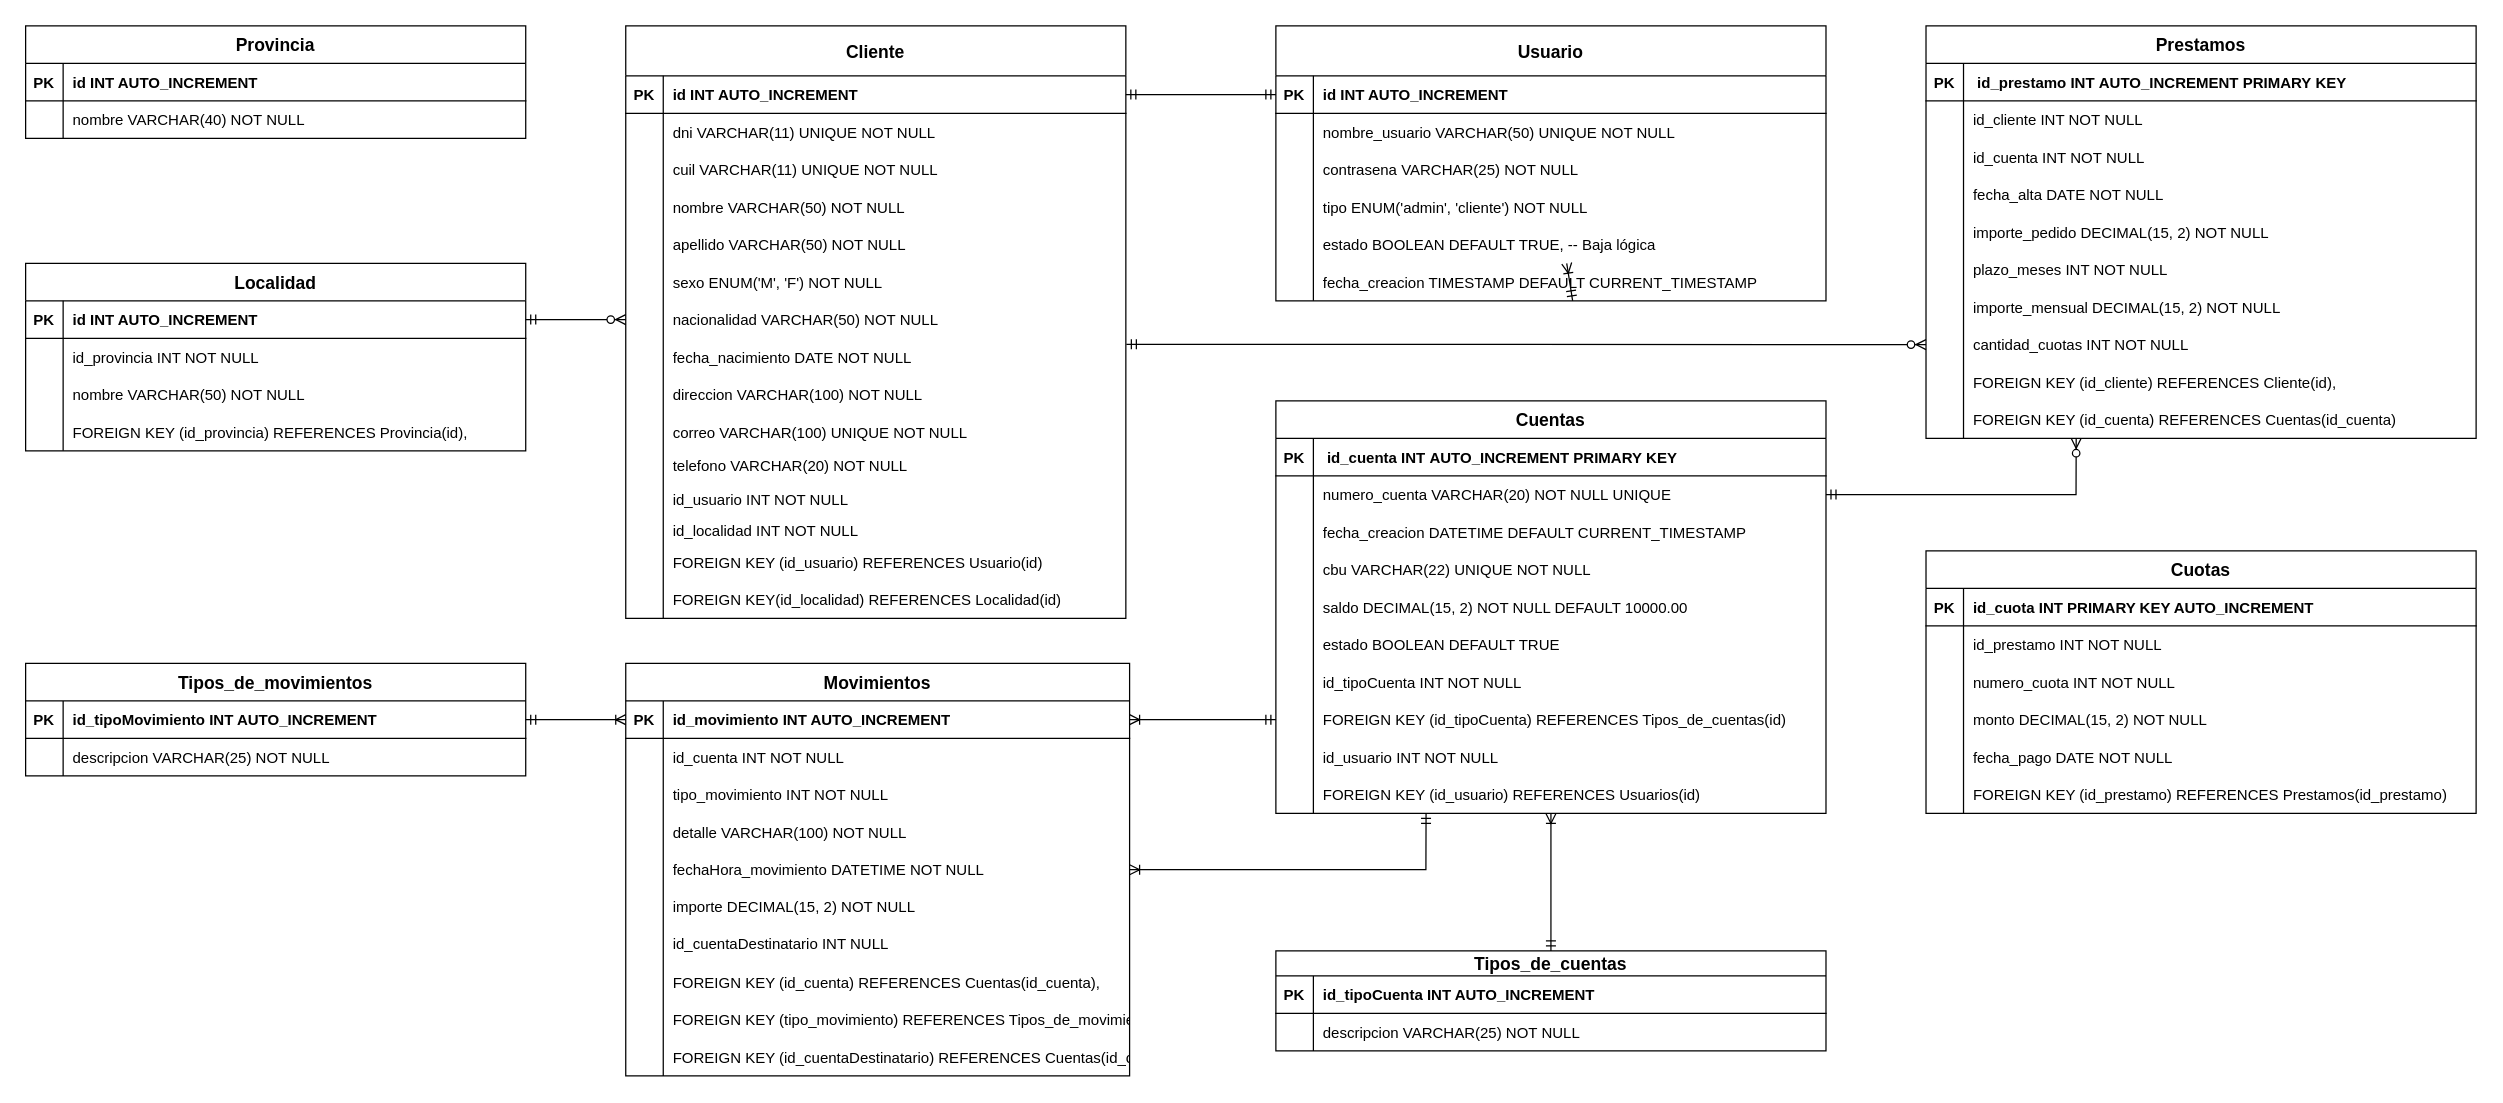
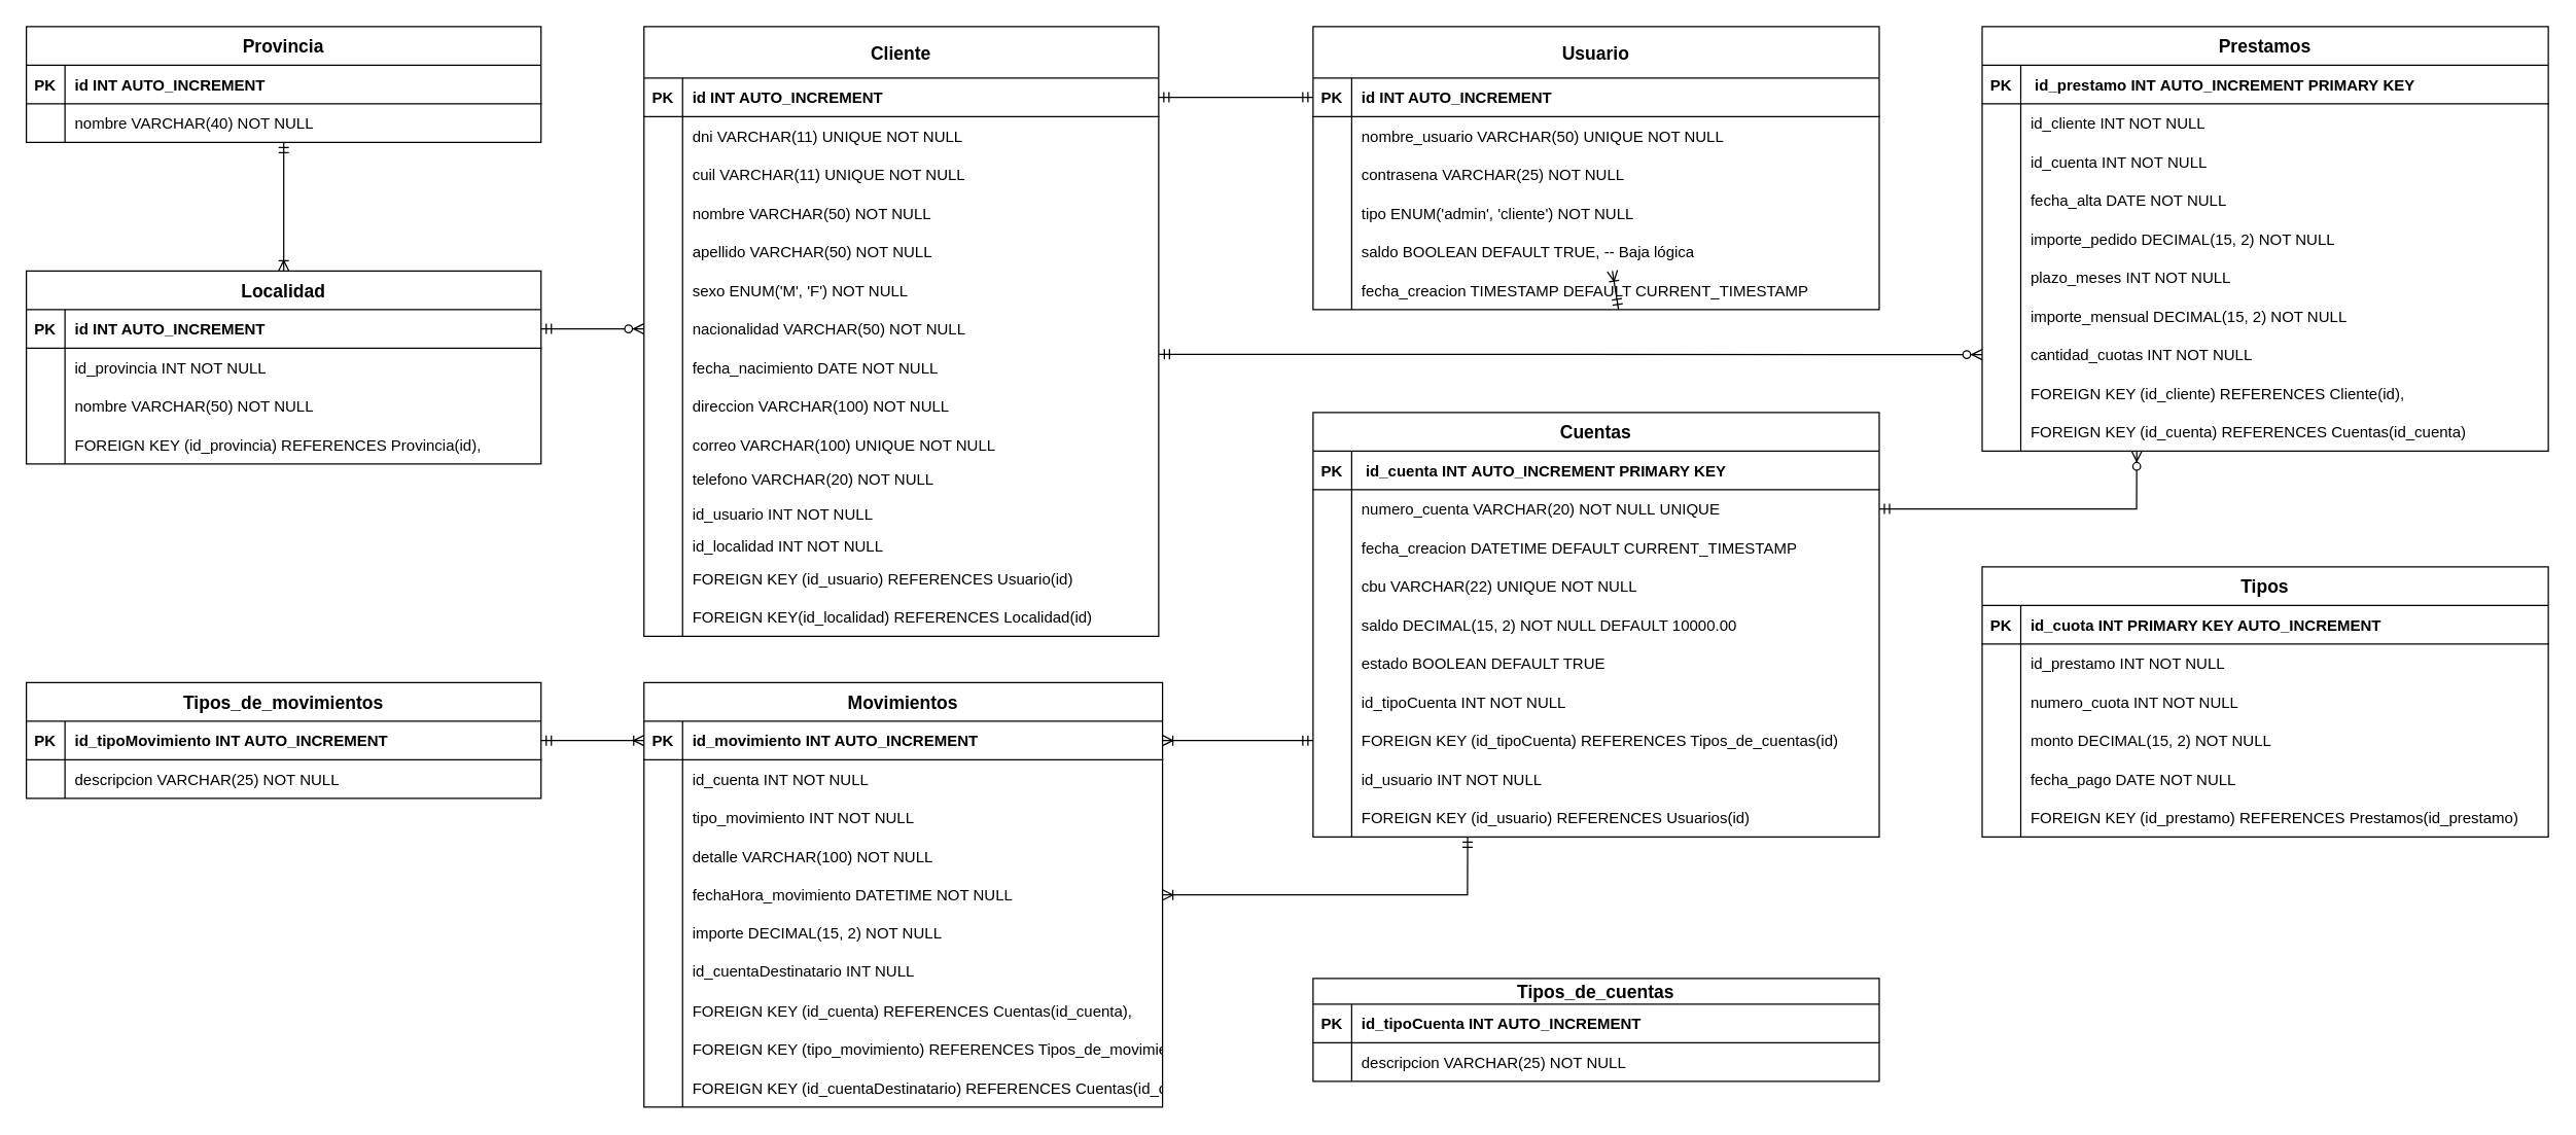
+ <mxCell id="165" value="" style="fontSize=12;html=1;endArrow=ERoneToMany;startArrow=ERmandOne;rounded=0;" parent="1" source="145" target="152" edge="1"><mxGeometry width="100" height="100" relative="1" as="geometry"><mxPoint x="330" y="140" as="sourcePoint" /><mxPoint x="440" y="140" as="targetPoint" /></mxGeometry></mxCell>
- <mxCell id="17" value="estado BOOLEAN DEFAULT TRUE, -- Baja lógica" style="shape=partialRectangle;overflow=hidden;connectable=0;fillColor=none;align=left;strokeColor=inherit;top=0;left=0;bottom=0;right=0;spacingLeft=6;fontSize=12;" parent="15" vertex="1"><mxGeometry x="30" width="410" height="30" as="geometry"><mxRectangle width="410" height="30" as="alternateBounds" /></mxGeometry></mxCell>
+ <mxCell id="17" value="saldo BOOLEAN DEFAULT TRUE, -- Baja lógica" style="shape=partialRectangle;overflow=hidden;connectable=0;fillColor=none;align=left;strokeColor=inherit;top=0;left=0;bottom=0;right=0;spacingLeft=6;fontSize=12;" parent="15" vertex="1"><mxGeometry x="30" width="410" height="30" as="geometry"><mxRectangle width="410" height="30" as="alternateBounds" /></mxGeometry></mxCell>
- <mxCell id="203" value="Cuotas" style="shape=table;startSize=30;container=1;collapsible=1;childLayout=tableLayout;fixedRows=1;rowLines=0;fontStyle=1;align=center;resizeLast=1;fontSize=14;" vertex="1" parent="1"><mxGeometry x="1540" y="440" width="440" height="210" as="geometry" /></mxCell>
+ <mxCell id="203" value="Tipos" style="shape=table;startSize=30;container=1;collapsible=1;childLayout=tableLayout;fixedRows=1;rowLines=0;fontStyle=1;align=center;resizeLast=1;fontSize=14;" vertex="1" parent="1"><mxGeometry x="1540" y="440" width="440" height="210" as="geometry" /></mxCell>
- <mxCell id="170" value="" style="fontSize=12;html=1;endArrow=ERoneToMany;startArrow=ERmandOne;rounded=0;" parent="1" source="138" target="107" edge="1"><mxGeometry width="100" height="100" relative="1" as="geometry"><mxPoint x="1477" y="680" as="sourcePoint" /><mxPoint x="1360" y="730" as="targetPoint" /></mxGeometry></mxCell>
